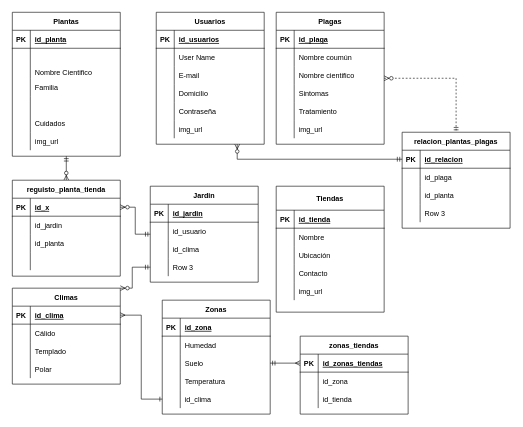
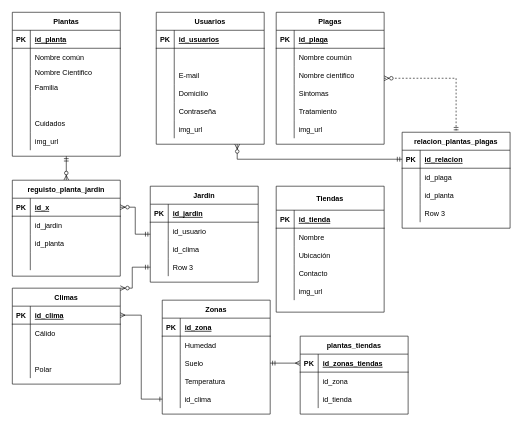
+ <mxCell id="78" value="Nombre común" style="shape=partialRectangle;connectable=0;fillColor=none;top=0;left=0;bottom=0;right=0;align=left;spacingLeft=6;overflow=hidden;" vertex="1" parent="76"><mxGeometry x="30" width="150" height="30" as="geometry" /></mxCell>
- <mxCell id="59" value="User Name" style="shape=partialRectangle;connectable=0;fillColor=none;top=0;left=0;bottom=0;right=0;align=left;spacingLeft=6;overflow=hidden;" vertex="1" parent="57"><mxGeometry x="30" width="150" height="30" as="geometry" /></mxCell>
- <mxCell id="93" value="reguisto_planta_tienda" style="shape=table;startSize=30;container=1;collapsible=1;childLayout=tableLayout;fixedRows=1;rowLines=0;fontStyle=1;align=center;resizeLast=1;" vertex="1" parent="1"><mxGeometry x="20" y="300" width="180" height="160" as="geometry" /></mxCell>
+ <mxCell id="93" value="reguisto_planta_jardin" style="shape=table;startSize=30;container=1;collapsible=1;childLayout=tableLayout;fixedRows=1;rowLines=0;fontStyle=1;align=center;resizeLast=1;" vertex="1" parent="1"><mxGeometry x="20" y="300" width="180" height="160" as="geometry" /></mxCell>
- <mxCell id="136" value="zonas_tiendas" style="shape=table;startSize=30;container=1;collapsible=1;childLayout=tableLayout;fixedRows=1;rowLines=0;fontStyle=1;align=center;resizeLast=1;" vertex="1" parent="1"><mxGeometry x="500" y="560" width="180" height="130" as="geometry" /></mxCell>
+ <mxCell id="136" value="plantas_tiendas" style="shape=table;startSize=30;container=1;collapsible=1;childLayout=tableLayout;fixedRows=1;rowLines=0;fontStyle=1;align=center;resizeLast=1;" vertex="1" parent="1"><mxGeometry x="500" y="560" width="180" height="130" as="geometry" /></mxCell>
- <mxCell id="12" value="Templado" style="shape=partialRectangle;connectable=0;fillColor=none;top=0;left=0;bottom=0;right=0;align=left;spacingLeft=6;overflow=hidden;" vertex="1" parent="10"><mxGeometry x="30" width="150" height="30" as="geometry" /></mxCell>
